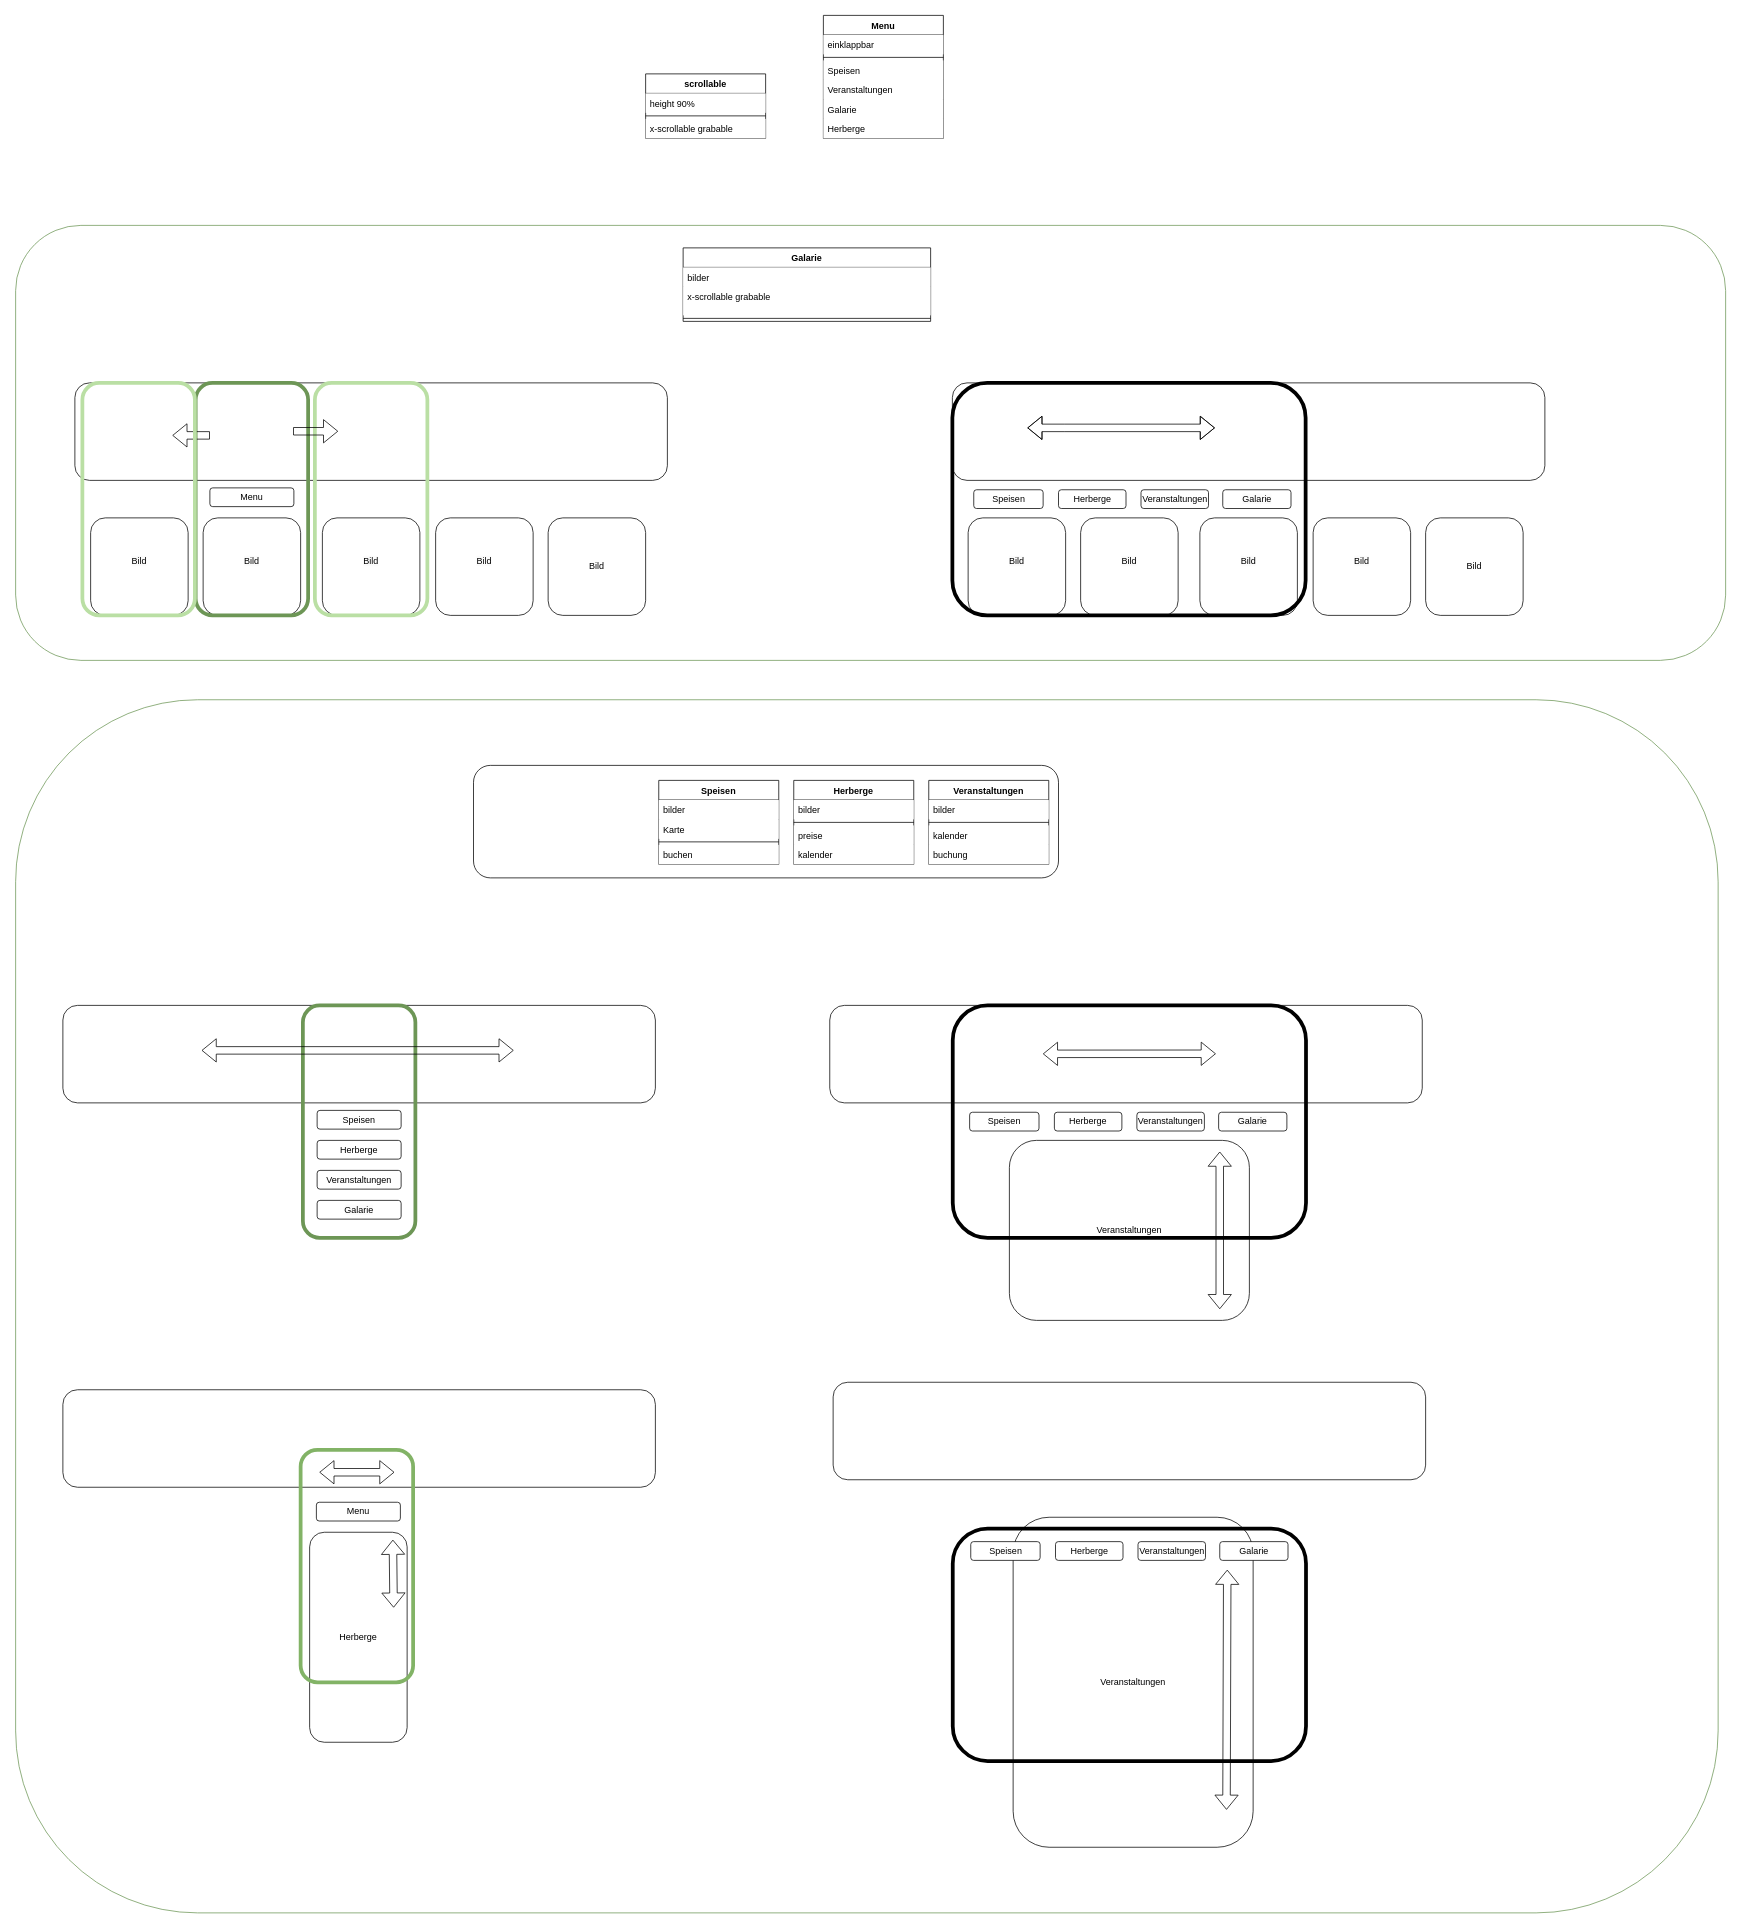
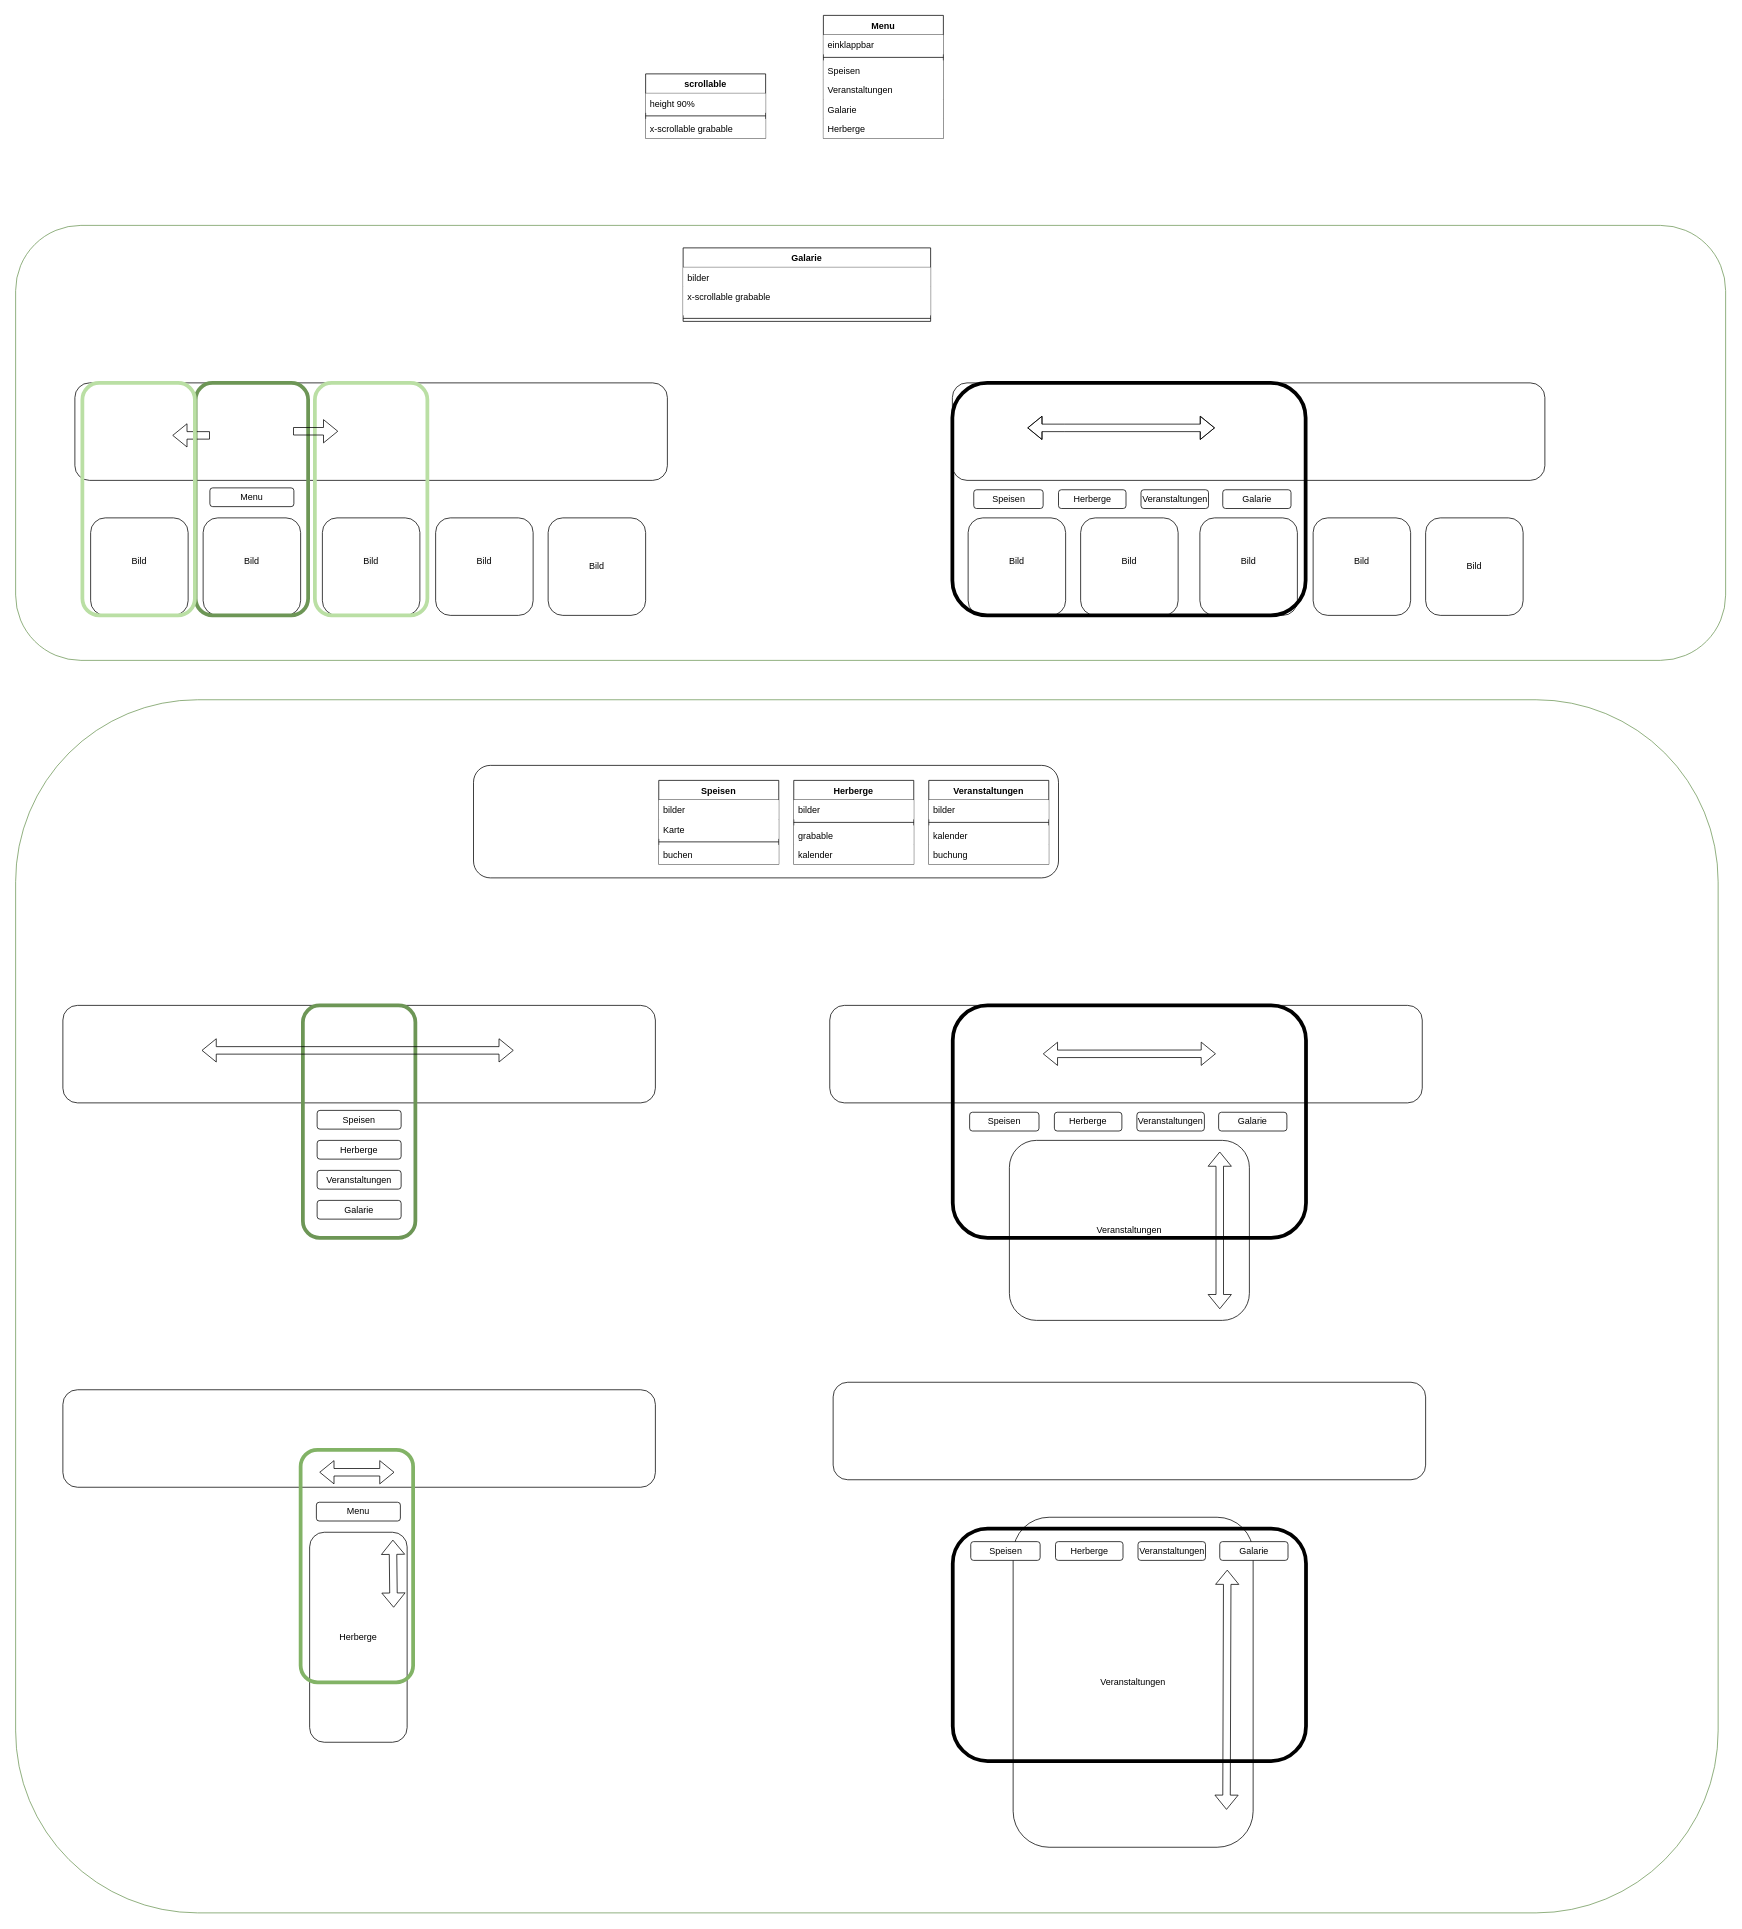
- <mxCell id="40" value="preise" style="text;strokeColor=none;fillColor=default;align=left;verticalAlign=top;spacingLeft=4;spacingRight=4;overflow=hidden;rotatable=0;points=[[0,0.5],[1,0.5]];portConstraint=eastwest;" vertex="1" parent="37"><mxGeometry y="60" width="160" height="26" as="geometry" /></mxCell>
+ <mxCell id="40" value="grabable" style="text;strokeColor=none;fillColor=default;align=left;verticalAlign=top;spacingLeft=4;spacingRight=4;overflow=hidden;rotatable=0;points=[[0,0.5],[1,0.5]];portConstraint=eastwest;" vertex="1" parent="37"><mxGeometry y="60" width="160" height="26" as="geometry" /></mxCell>
